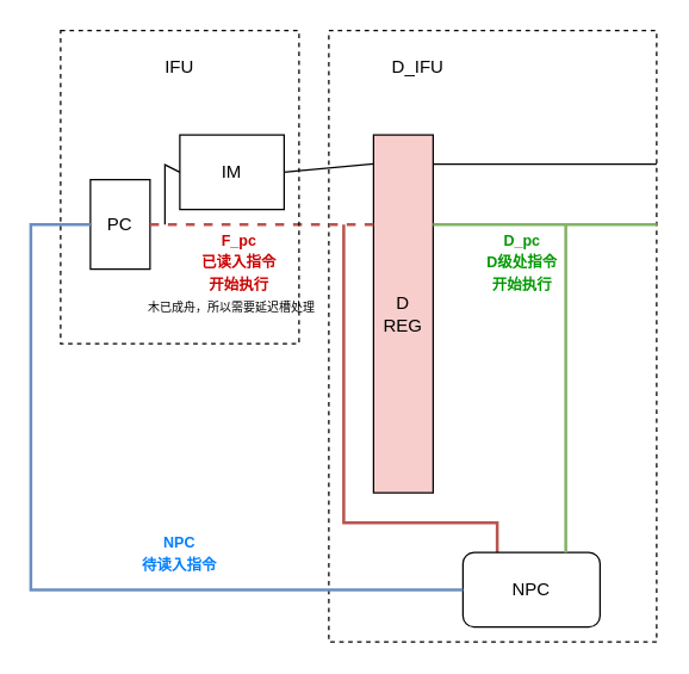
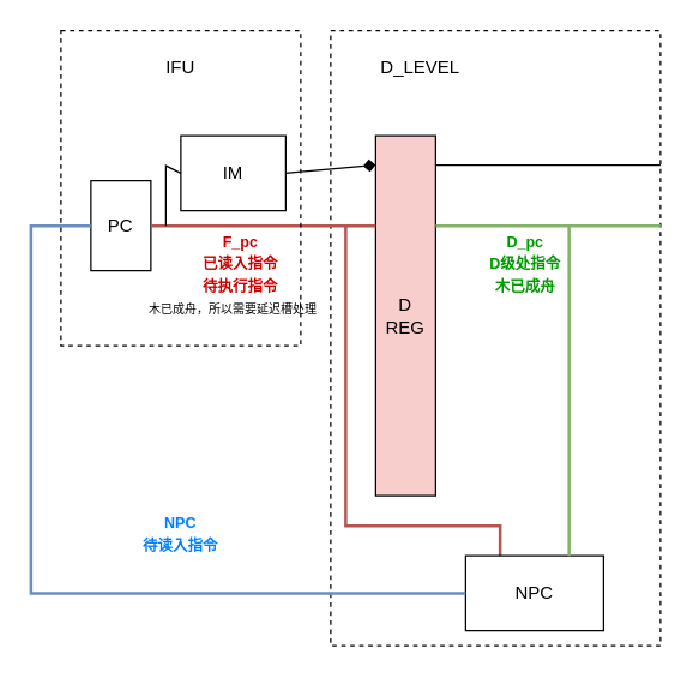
- <mxCell id="15" value="D_IFU" style="text;html=1;strokeColor=none;fillColor=none;align=center;verticalAlign=middle;whiteSpace=wrap;rounded=0;" vertex="1" parent="1"><mxGeometry x="250" y="30" width="60" height="30" as="geometry" /></mxCell>
+ <mxCell id="15" value="D_LEVEL" style="text;html=1;strokeColor=none;fillColor=none;align=center;verticalAlign=middle;whiteSpace=wrap;rounded=0;" vertex="1" parent="1"><mxGeometry x="250" y="30" width="60" height="30" as="geometry" /></mxCell>
- <mxCell id="8" value="" style="endArrow=none;html=1;rounded=0;exitX=1;exitY=0.5;exitDx=0;exitDy=0;entryX=0;entryY=0.081;entryDx=0;entryDy=0;entryPerimeter=0;" edge="1" parent="1" source="6" target="4"><mxGeometry width="50" height="50" relative="1" as="geometry"><mxPoint x="210" y="0" as="sourcePoint" /><mxPoint x="260" y="-50" as="targetPoint" /></mxGeometry></mxCell>
+ <mxCell id="8" value="" style="endArrow=diamond;html=1;rounded=0;exitX=1;exitY=0.5;exitDx=0;exitDy=0;entryX=0;entryY=0.081;entryDx=0;entryDy=0;entryPerimeter=0;" edge="1" parent="1" source="6" target="4"><mxGeometry width="50" height="50" relative="1" as="geometry"><mxPoint x="210" y="0" as="sourcePoint" /><mxPoint x="260" y="-50" as="targetPoint" /></mxGeometry></mxCell>
- <mxCell id="5" value="" style="endArrow=none;html=1;rounded=0;exitX=1;exitY=0.5;exitDx=0;exitDy=0;entryX=0;entryY=0.25;entryDx=0;entryDy=0;fillColor=#f8cecc;strokeColor=#b85450;strokeWidth=2;dashed=1;" edge="1" parent="1" source="3" target="4"><mxGeometry width="50" height="50" relative="1" as="geometry"><mxPoint x="400" y="240" as="sourcePoint" /><mxPoint x="240" y="150" as="targetPoint" /></mxGeometry></mxCell>
+ <mxCell id="5" value="" style="endArrow=none;html=1;rounded=0;exitX=1;exitY=0.5;exitDx=0;exitDy=0;entryX=0;entryY=0.25;entryDx=0;entryDy=0;fillColor=#f8cecc;strokeColor=#b85450;strokeWidth=2;" edge="1" parent="1" source="3" target="4"><mxGeometry width="50" height="50" relative="1" as="geometry"><mxPoint x="400" y="240" as="sourcePoint" /><mxPoint x="240" y="150" as="targetPoint" /></mxGeometry></mxCell>
- <mxCell id="18" value="&lt;font style=&quot;font-size: 10px&quot;&gt;&lt;b&gt;&lt;font color=&quot;#cc0000&quot;&gt;F_pc&lt;br&gt;已读入指令&lt;br&gt;开始执行&lt;/font&gt;&lt;br&gt;&lt;/b&gt;&lt;/font&gt;" style="text;html=1;strokeColor=none;fillColor=none;align=center;verticalAlign=middle;whiteSpace=wrap;rounded=0;dashed=1;" vertex="1" parent="1"><mxGeometry x="130" y="150" width="60" height="50" as="geometry" /></mxCell>
+ <mxCell id="18" value="&lt;font style=&quot;font-size: 10px&quot;&gt;&lt;b&gt;&lt;font color=&quot;#cc0000&quot;&gt;F_pc&lt;br&gt;已读入指令&lt;br&gt;待执行指令&lt;/font&gt;&lt;br&gt;&lt;/b&gt;&lt;/font&gt;" style="text;html=1;strokeColor=none;fillColor=none;align=center;verticalAlign=middle;whiteSpace=wrap;rounded=0;dashed=1;" vertex="1" parent="1"><mxGeometry x="130" y="150" width="60" height="50" as="geometry" /></mxCell>
- <mxCell id="19" value="&lt;font style=&quot;font-size: 10px&quot;&gt;&lt;b&gt;&lt;font color=&quot;#009900&quot;&gt;D_pc&lt;br&gt;D级处指令&lt;br&gt;开始执行&lt;/font&gt;&lt;br&gt;&lt;/b&gt;&lt;/font&gt;" style="text;html=1;strokeColor=none;fillColor=none;align=center;verticalAlign=middle;whiteSpace=wrap;rounded=0;dashed=1;" vertex="1" parent="1"><mxGeometry x="320" y="150" width="60" height="50" as="geometry" /></mxCell>
+ <mxCell id="19" value="&lt;font style=&quot;font-size: 10px&quot;&gt;&lt;b&gt;&lt;font color=&quot;#009900&quot;&gt;D_pc&lt;br&gt;D级处指令&lt;br&gt;木已成舟&lt;/font&gt;&lt;br&gt;&lt;/b&gt;&lt;/font&gt;" style="text;html=1;strokeColor=none;fillColor=none;align=center;verticalAlign=middle;whiteSpace=wrap;rounded=0;dashed=1;" vertex="1" parent="1"><mxGeometry x="320" y="150" width="60" height="50" as="geometry" /></mxCell>
- <mxCell id="20" value="&lt;font style=&quot;font-size: 10px&quot;&gt;&lt;b&gt;&lt;font color=&quot;#007fff&quot;&gt;NPC&lt;br&gt;待读入指令&lt;/font&gt;&lt;br&gt;&lt;/b&gt;&lt;/font&gt;" style="text;html=1;strokeColor=none;fillColor=none;align=center;verticalAlign=middle;whiteSpace=wrap;rounded=0;dashed=1;" vertex="1" parent="1"><mxGeometry x="90" y="350" width="60" height="40" as="geometry" /></mxCell>
+ <mxCell id="20" value="&lt;font style=&quot;font-size: 10px&quot;&gt;&lt;b&gt;&lt;font color=&quot;#007fff&quot;&gt;NPC&lt;br&gt;待读入指令&lt;/font&gt;&lt;br&gt;&lt;/b&gt;&lt;/font&gt;" style="text;html=1;strokeColor=none;fillColor=none;align=center;verticalAlign=middle;whiteSpace=wrap;rounded=0;dashed=1;" vertex="1" parent="1"><mxGeometry x="90" y="335" width="60" height="40" as="geometry" /></mxCell>
- <mxCell id="12" value="NPC" style="whiteSpace=wrap;html=1;fillColor=default;rounded=1;" vertex="1" parent="1"><mxGeometry x="310" y="370" width="92" height="50" as="geometry" /></mxCell>
+ <mxCell id="12" value="NPC" style="rounded=0;whiteSpace=wrap;html=1;fillColor=default;" vertex="1" parent="1"><mxGeometry x="310" y="370" width="92" height="50" as="geometry" /></mxCell>
